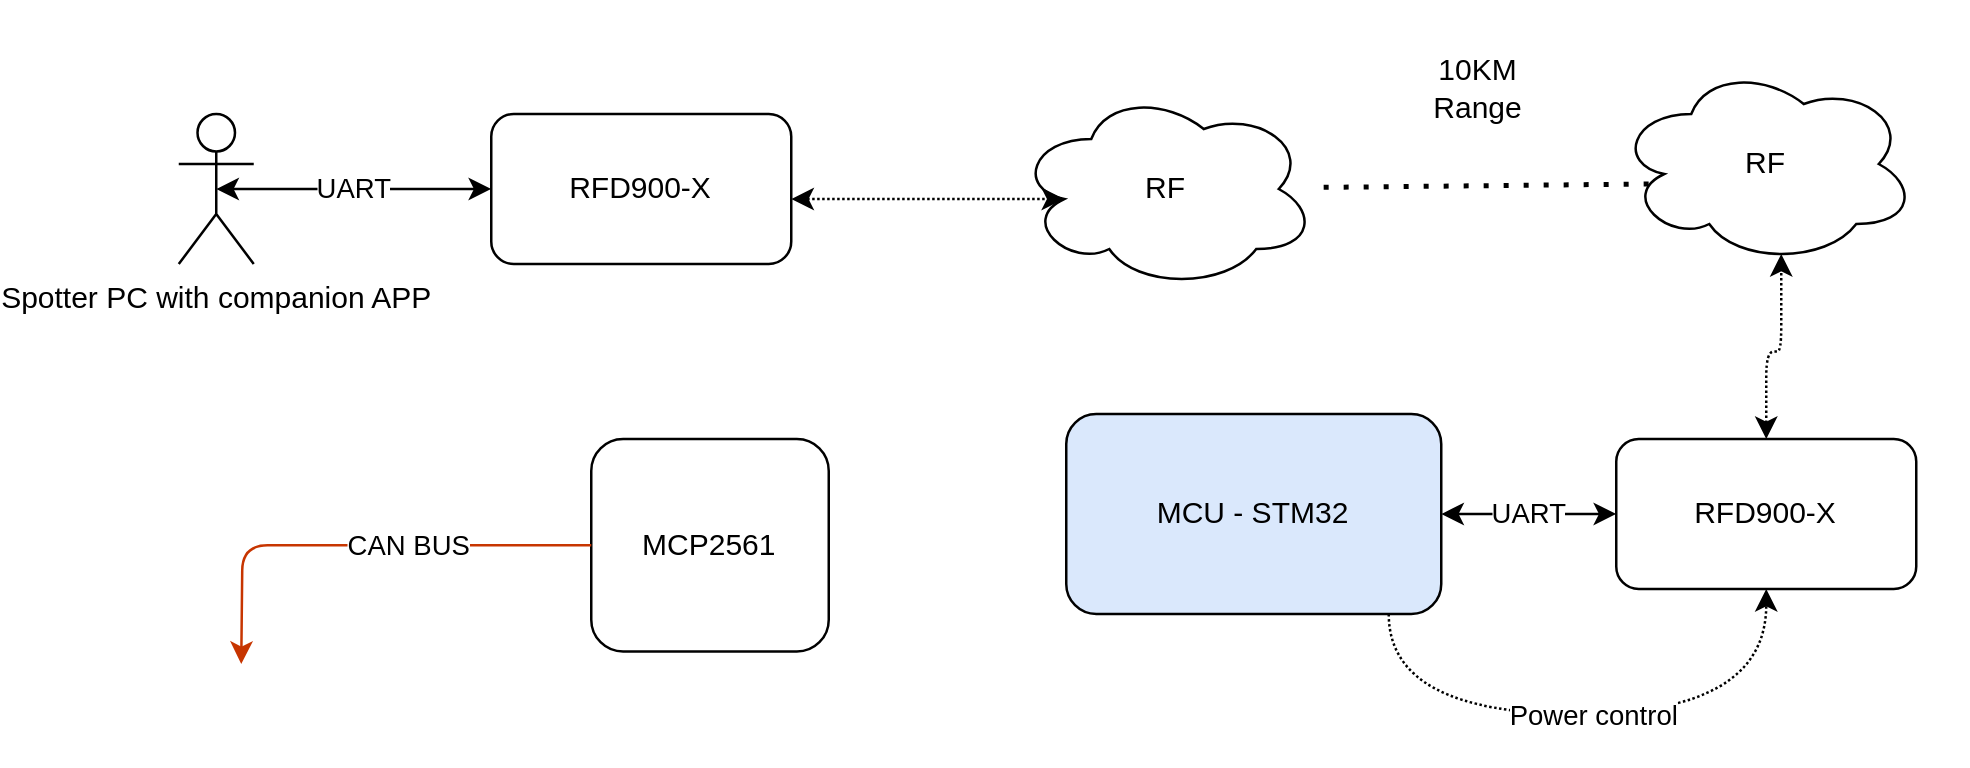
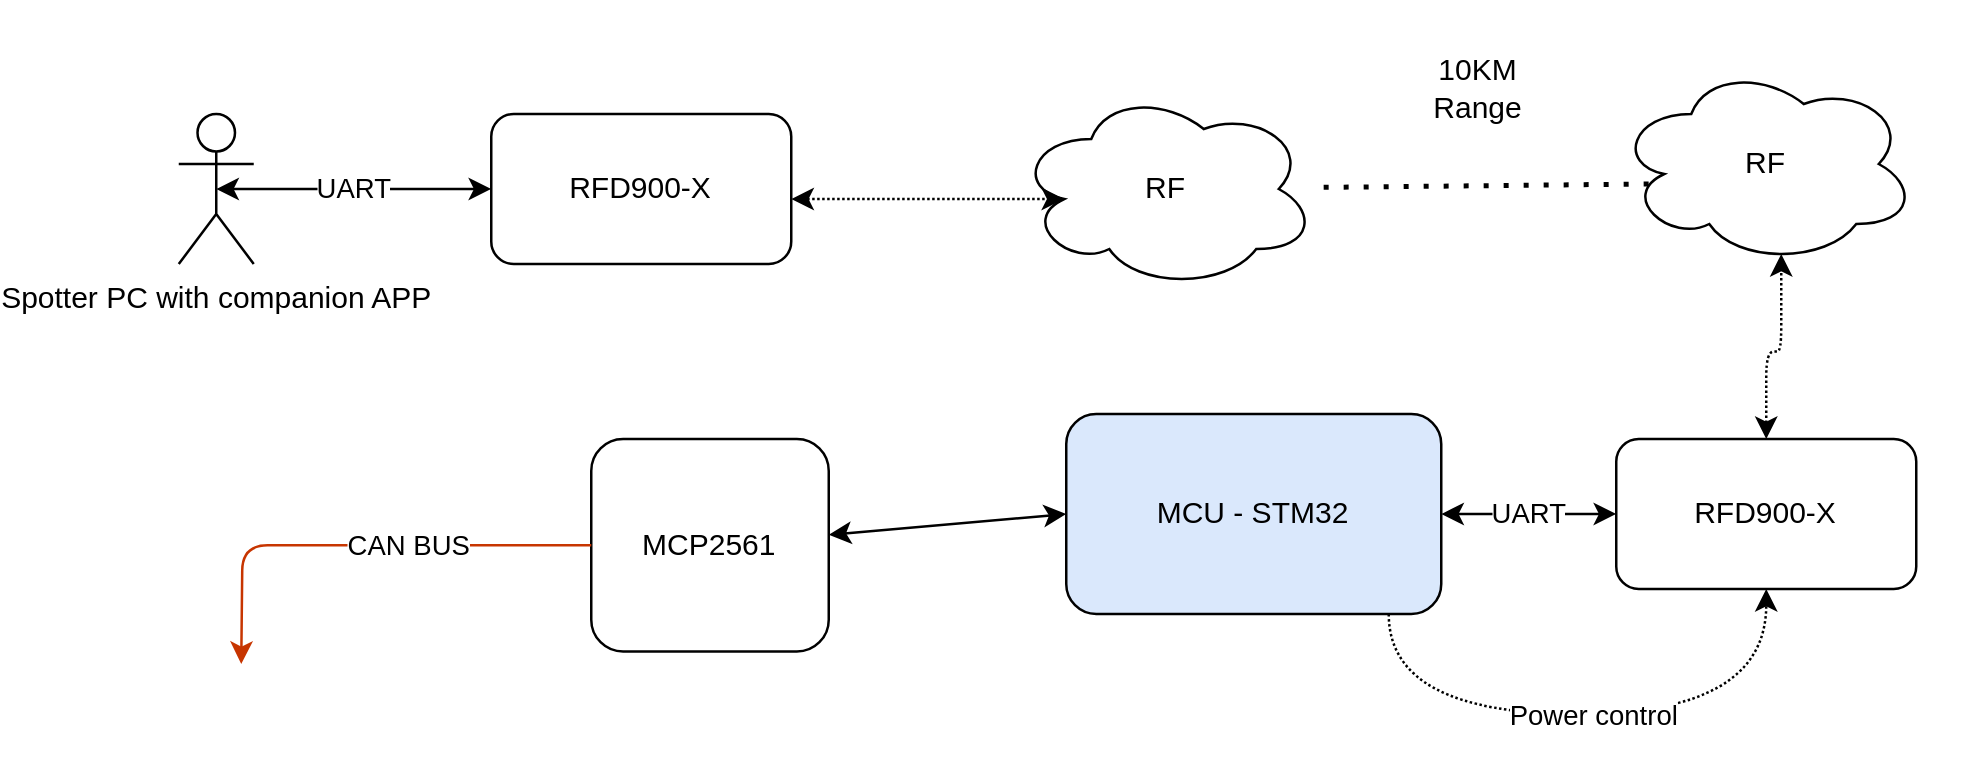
+ <mxCell id="4" style="edgeStyle=none;html=1;entryX=0;entryY=0.5;entryDx=0;entryDy=0;startArrow=classic;startFill=1;" edge="1" parent="1" source="5" target="3"><mxGeometry relative="1" as="geometry" /></mxCell>
